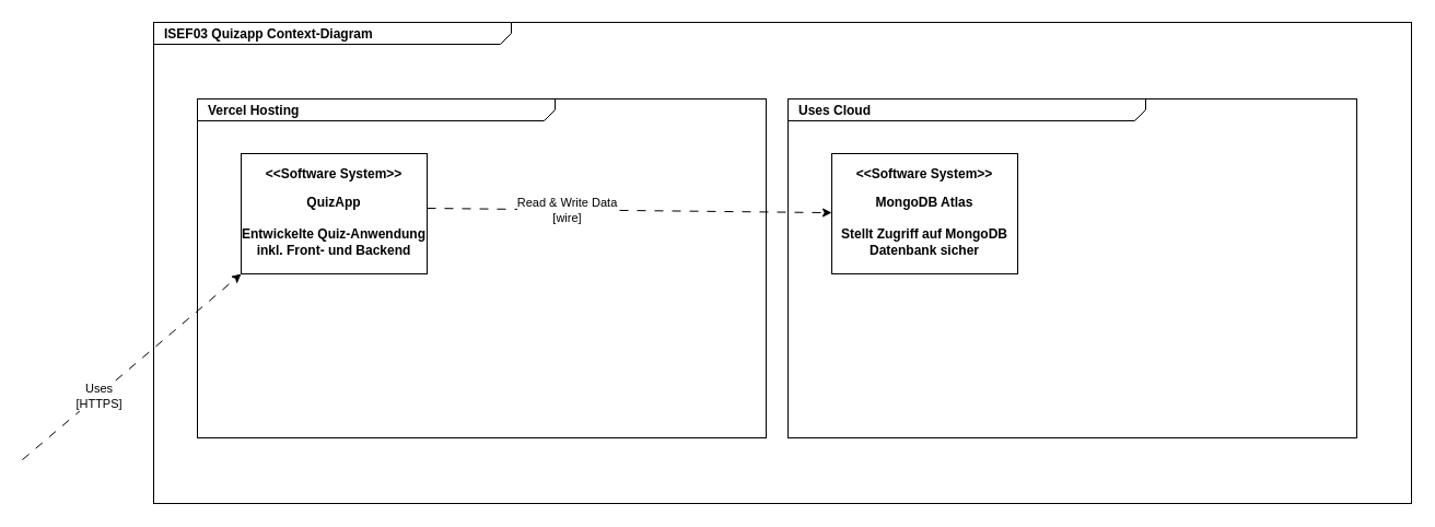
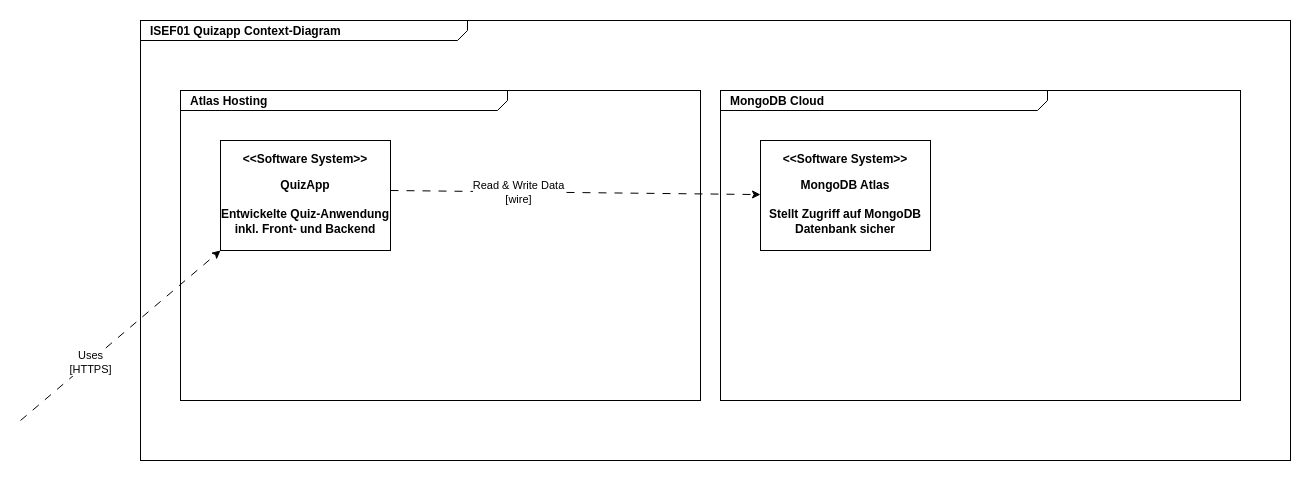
- <mxCell id="2" value="&lt;p style=&quot;margin: 0px ; margin-top: 4px ; margin-left: 10px ; text-align: left&quot;&gt;&lt;b&gt;ISEF03 Quizapp Context-Diagram&lt;/b&gt;&lt;/p&gt;" style="html=1;strokeWidth=1;shape=mxgraph.sysml.package;html=1;overflow=fill;whiteSpace=wrap;fillColor=none;gradientColor=none;fontSize=12;align=center;labelX=327.64;" parent="1" vertex="1"><mxGeometry x="140" y="20" width="1150" height="440" as="geometry" /></mxCell>
+ <mxCell id="2" value="&lt;p style=&quot;margin: 0px ; margin-top: 4px ; margin-left: 10px ; text-align: left&quot;&gt;&lt;b&gt;ISEF01 Quizapp Context-Diagram&lt;/b&gt;&lt;/p&gt;" style="html=1;strokeWidth=1;shape=mxgraph.sysml.package;html=1;overflow=fill;whiteSpace=wrap;fillColor=none;gradientColor=none;fontSize=12;align=center;labelX=327.64;" parent="1" vertex="1"><mxGeometry x="140" y="20" width="1150" height="440" as="geometry" /></mxCell>
- <mxCell id="3" value="&lt;p style=&quot;margin: 0px ; margin-top: 4px ; margin-left: 10px ; text-align: left&quot;&gt;&lt;b&gt;Vercel Hosting&lt;/b&gt;&lt;/p&gt;" style="html=1;strokeWidth=1;shape=mxgraph.sysml.package;html=1;overflow=fill;whiteSpace=wrap;fillColor=none;gradientColor=none;fontSize=12;align=center;labelX=327.64;" vertex="1" parent="1"><mxGeometry x="180" y="90" width="520" height="310" as="geometry" /></mxCell>
+ <mxCell id="3" value="&lt;p style=&quot;margin: 0px ; margin-top: 4px ; margin-left: 10px ; text-align: left&quot;&gt;&lt;b&gt;Atlas Hosting&lt;/b&gt;&lt;/p&gt;" style="html=1;strokeWidth=1;shape=mxgraph.sysml.package;html=1;overflow=fill;whiteSpace=wrap;fillColor=none;gradientColor=none;fontSize=12;align=center;labelX=327.64;" vertex="1" parent="1"><mxGeometry x="180" y="90" width="520" height="310" as="geometry" /></mxCell>
- <mxCell id="5" value="&lt;p style=&quot;margin: 0px ; margin-top: 4px ; margin-left: 10px ; text-align: left&quot;&gt;&lt;b&gt;Uses Cloud&lt;/b&gt;&lt;/p&gt;" style="html=1;strokeWidth=1;shape=mxgraph.sysml.package;html=1;overflow=fill;whiteSpace=wrap;fillColor=none;gradientColor=none;fontSize=12;align=center;labelX=327.64;" vertex="1" parent="1"><mxGeometry x="720" y="90" width="520" height="310" as="geometry" /></mxCell>
+ <mxCell id="5" value="&lt;p style=&quot;margin: 0px ; margin-top: 4px ; margin-left: 10px ; text-align: left&quot;&gt;&lt;b&gt;MongoDB Cloud&lt;/b&gt;&lt;/p&gt;" style="html=1;strokeWidth=1;shape=mxgraph.sysml.package;html=1;overflow=fill;whiteSpace=wrap;fillColor=none;gradientColor=none;fontSize=12;align=center;labelX=327.64;" vertex="1" parent="1"><mxGeometry x="720" y="90" width="520" height="310" as="geometry" /></mxCell>
